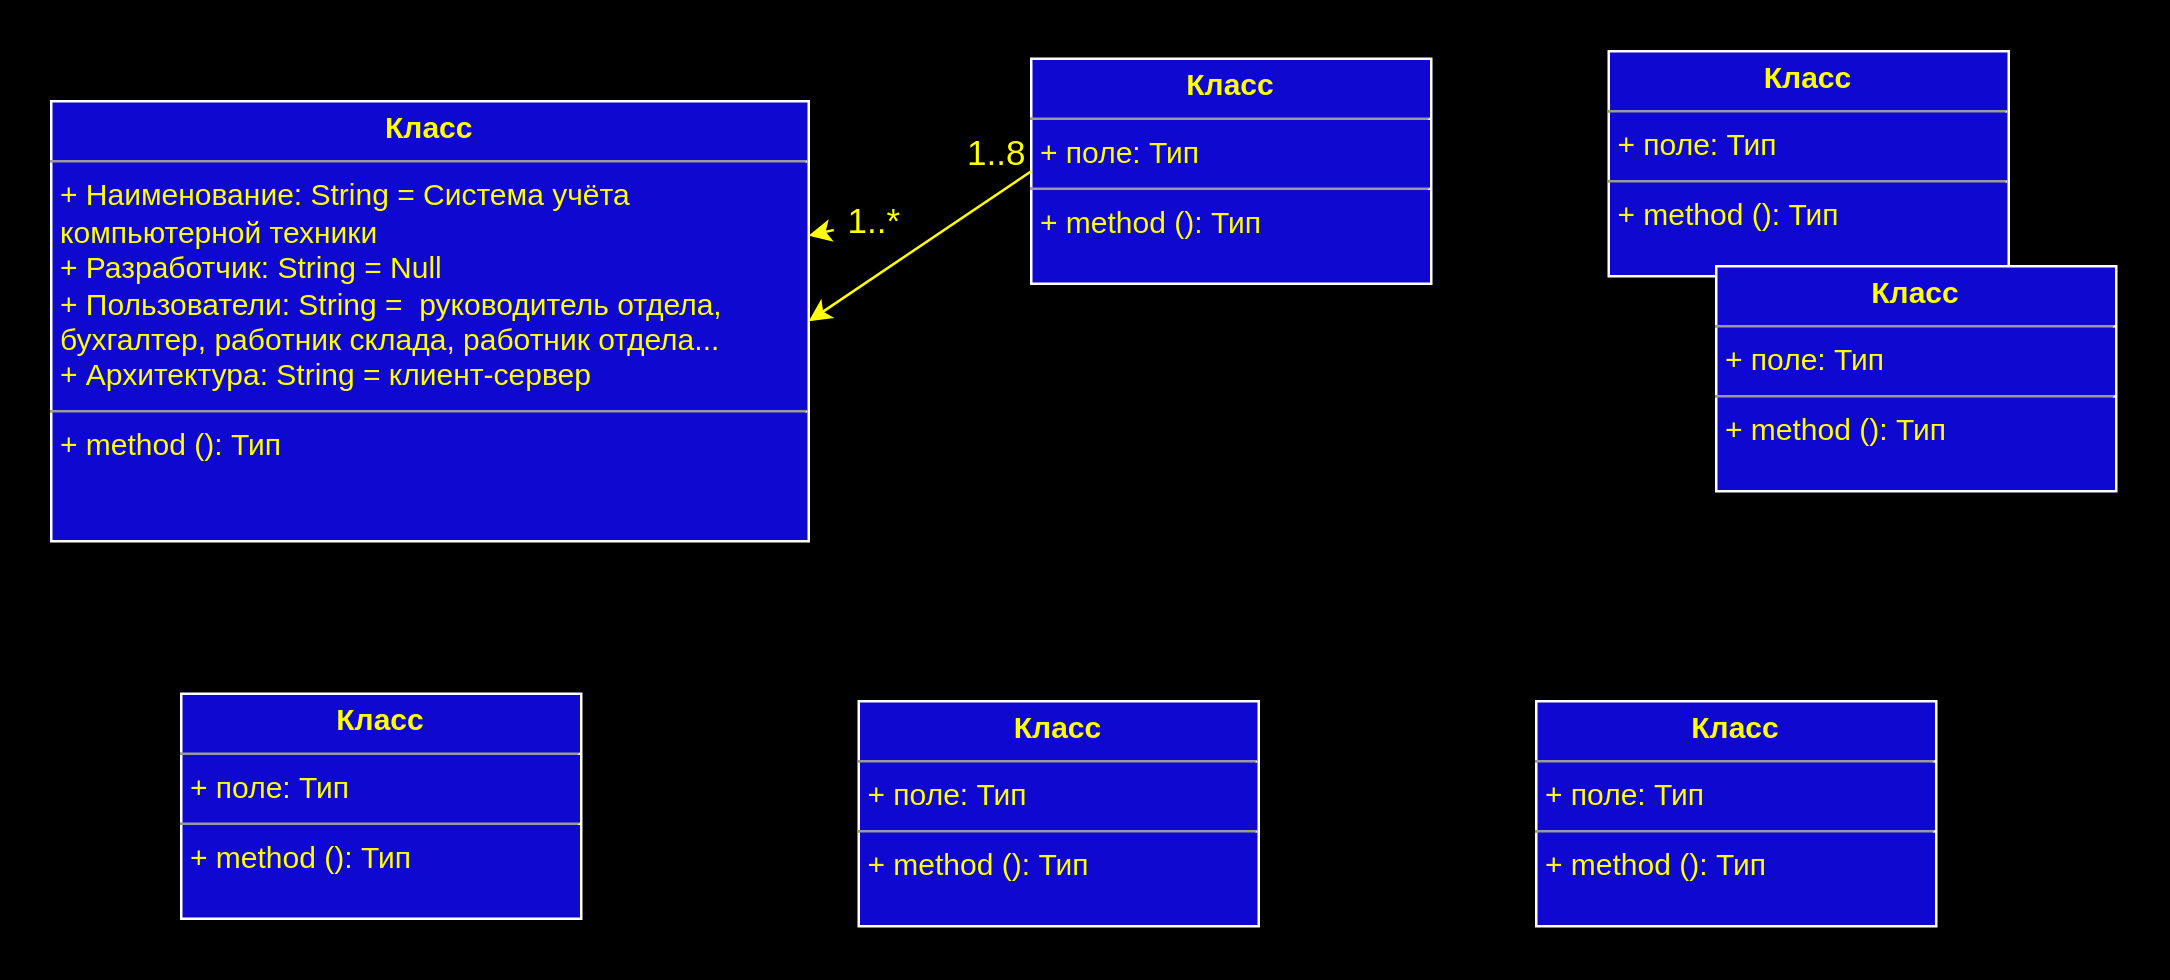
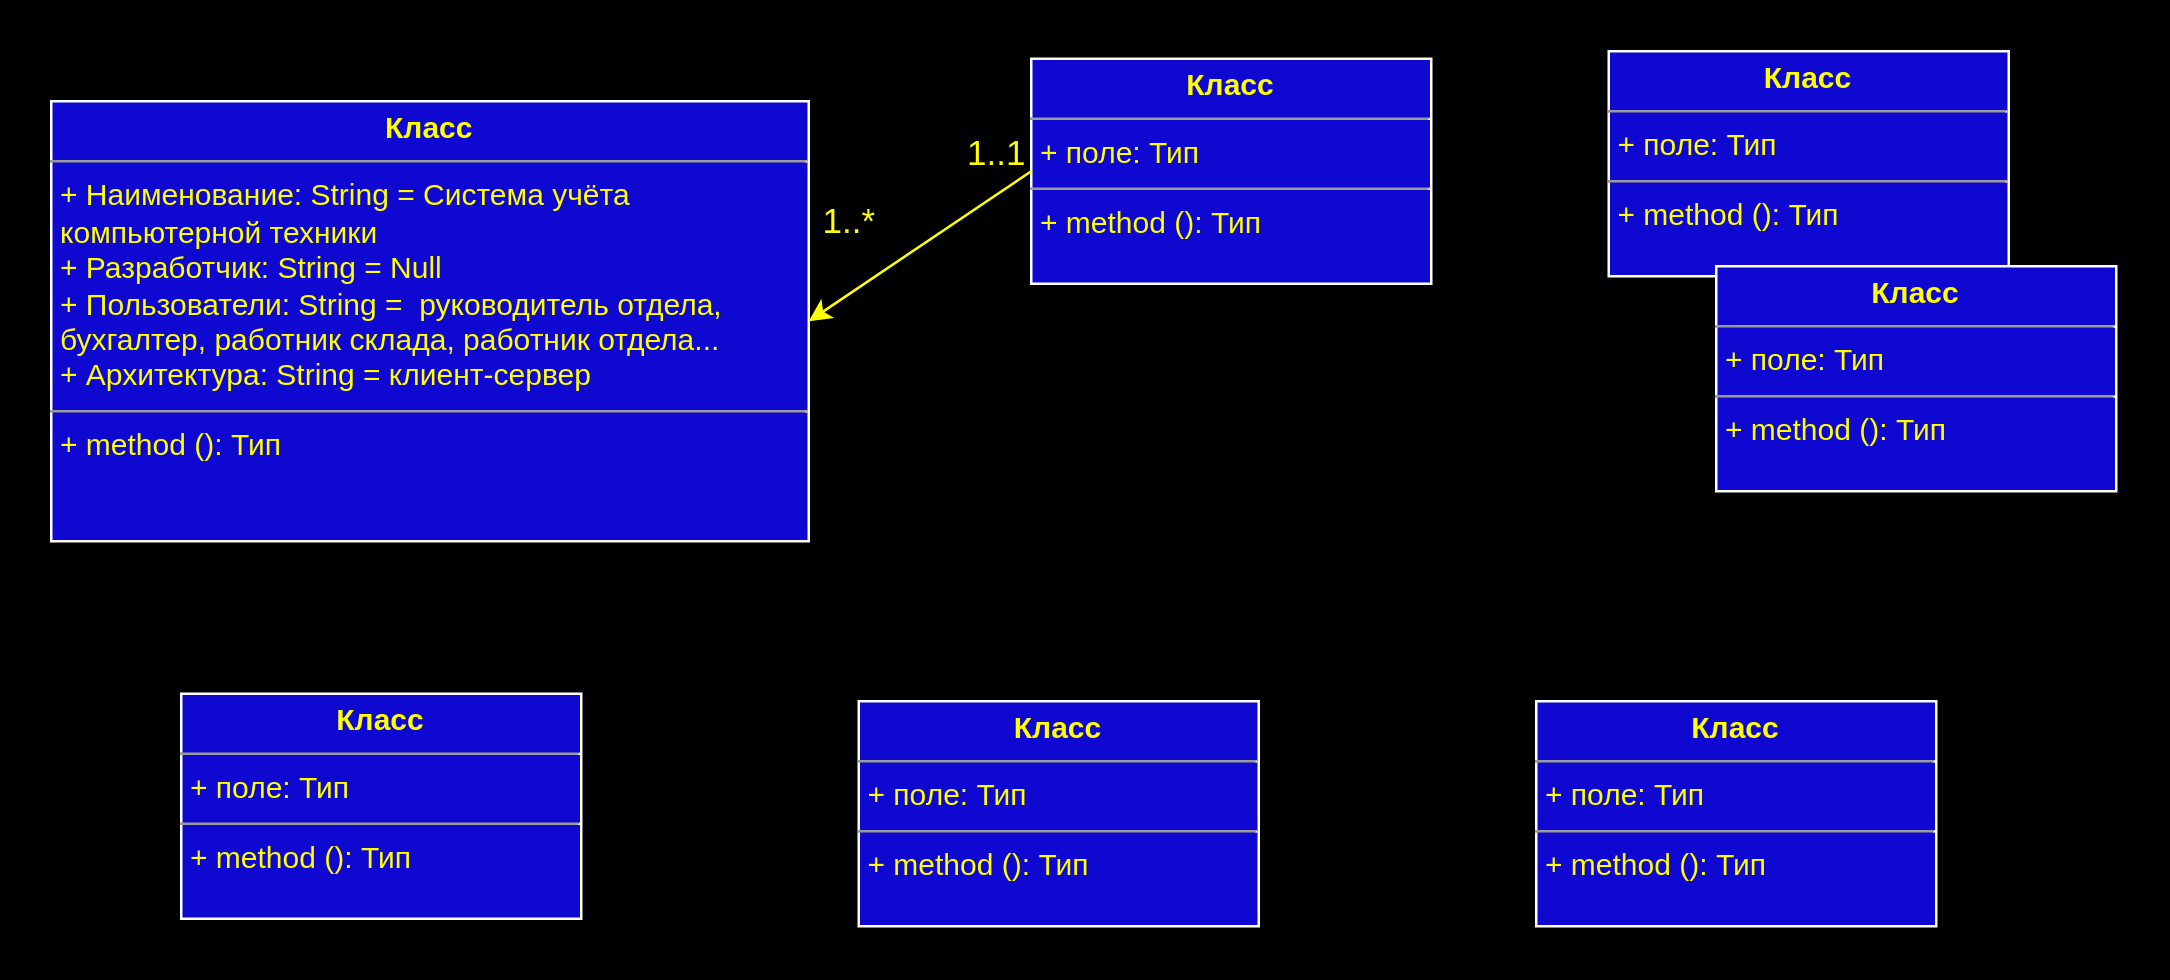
- <mxCell id="12" value="&lt;font style=&quot;font-size: 14px&quot;&gt;1..8&lt;/font&gt;" style="text;html=1;align=center;verticalAlign=middle;resizable=0;points=[];autosize=1;strokeColor=none;fontColor=#FFFF00;" vertex="1" parent="1"><mxGeometry x="381" y="52" width="33" height="18" as="geometry" /></mxCell>
+ <mxCell id="12" value="&lt;font style=&quot;font-size: 14px&quot;&gt;1..1&lt;/font&gt;" style="text;html=1;align=center;verticalAlign=middle;resizable=0;points=[];autosize=1;strokeColor=none;fontColor=#FFFF00;" vertex="1" parent="1"><mxGeometry x="381" y="52" width="33" height="18" as="geometry" /></mxCell>
- <mxCell id="11" value="&lt;font style=&quot;vertical-align: inherit&quot;&gt;&lt;font style=&quot;vertical-align: inherit ; font-size: 14px&quot;&gt;1..*&lt;/font&gt;&lt;/font&gt;" style="text;html=1;align=center;verticalAlign=middle;resizable=0;points=[];autosize=1;strokeColor=none;fontColor=#FFFF00;" vertex="1" parent="1"><mxGeometry x="333" y="79" width="31" height="18" as="geometry" /></mxCell>
+ <mxCell id="11" value="&lt;font style=&quot;vertical-align: inherit&quot;&gt;&lt;font style=&quot;vertical-align: inherit ; font-size: 14px&quot;&gt;1..*&lt;/font&gt;&lt;/font&gt;" style="text;html=1;align=center;verticalAlign=middle;resizable=0;points=[];autosize=1;strokeColor=none;fontColor=#FFFF00;" vertex="1" parent="1"><mxGeometry x="323" y="79" width="31" height="18" as="geometry" /></mxCell>
